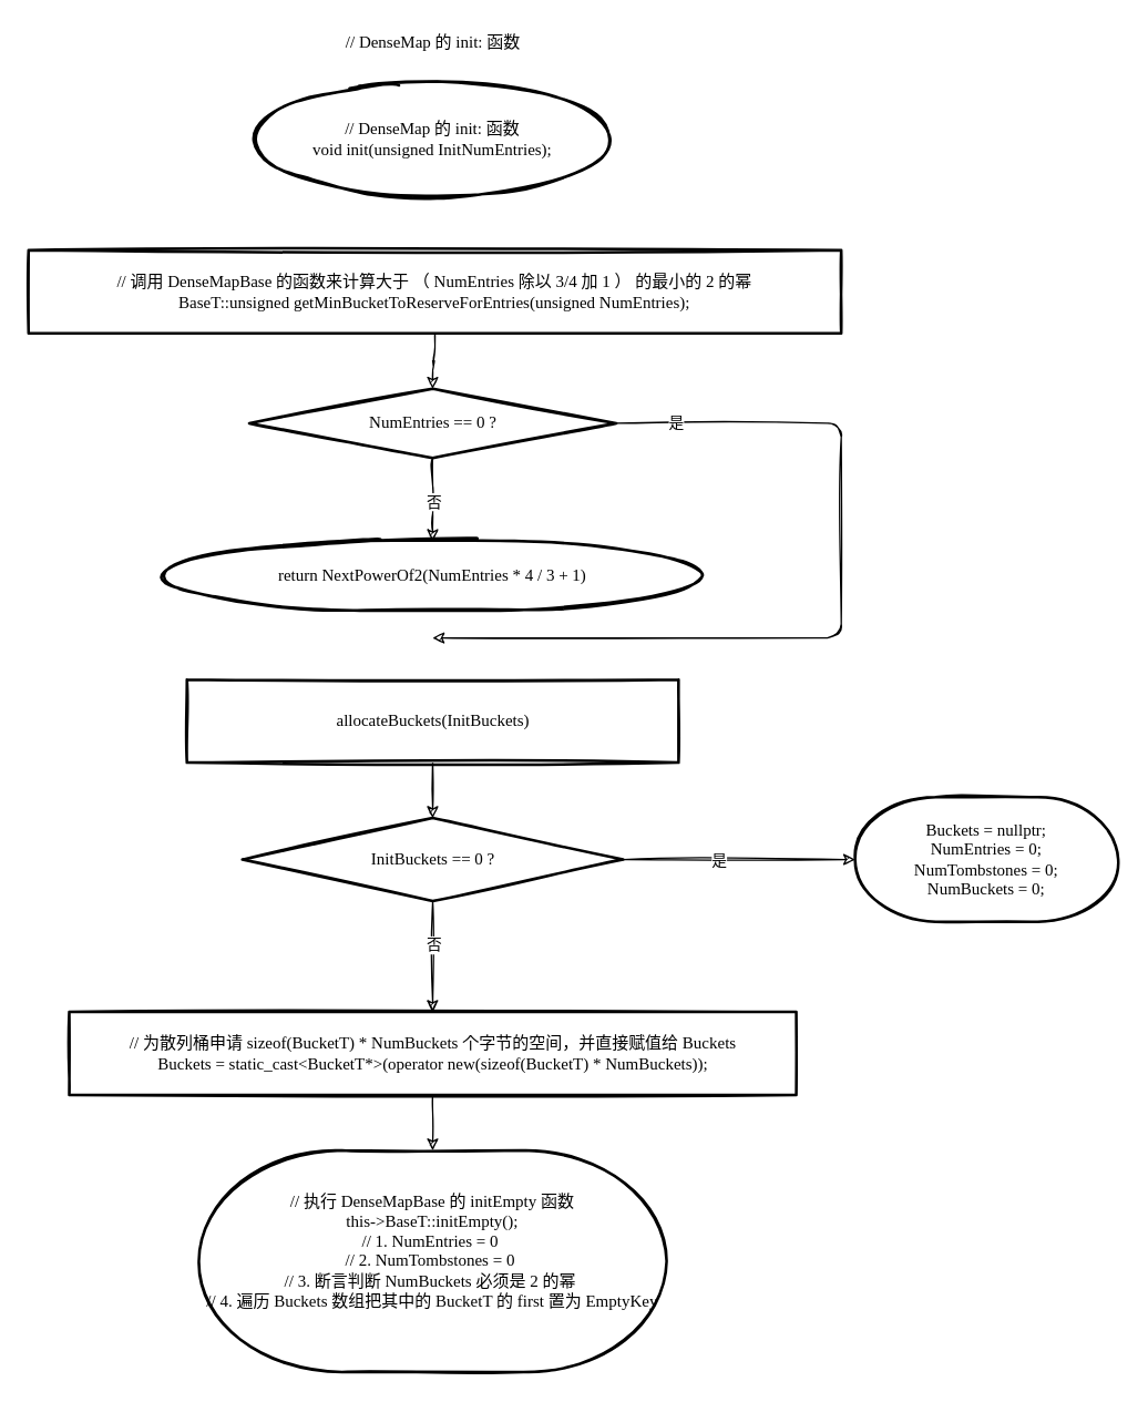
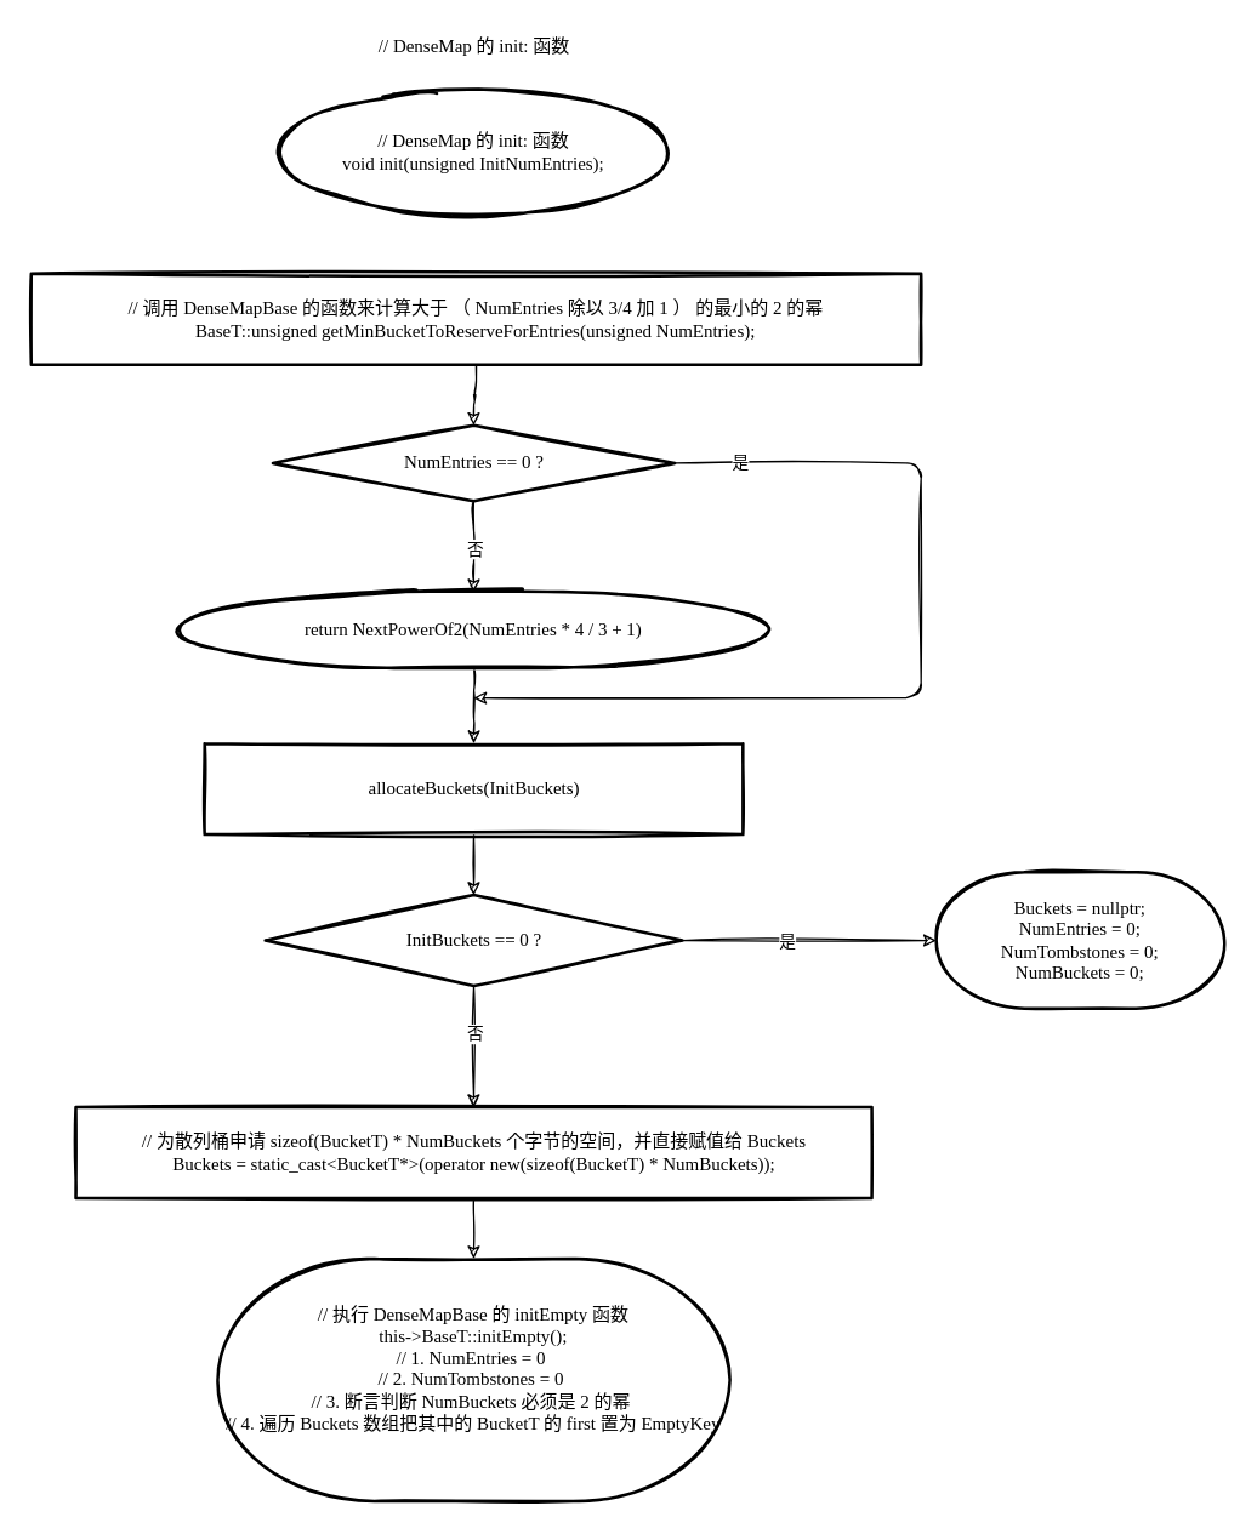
+ <mxCell id="9" value="" style="edgeStyle=orthogonalEdgeStyle;rounded=1;sketch=1;orthogonalLoop=1;jettySize=auto;html=1;fontFamily=Comic Sans MS;" edge="1" parent="1" source="10" target="12"><mxGeometry relative="1" as="geometry" /></mxCell>
